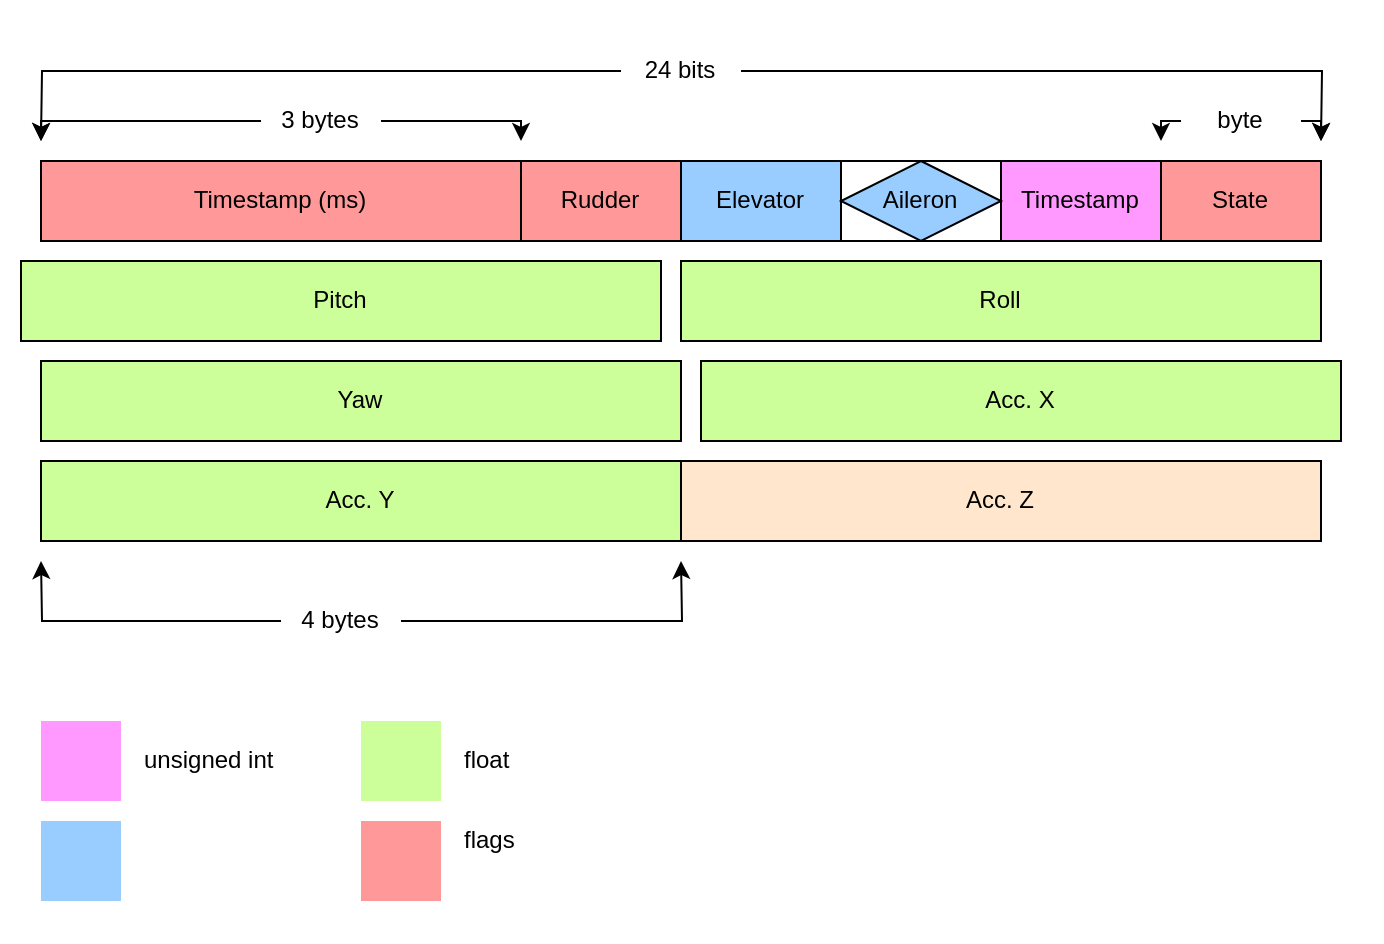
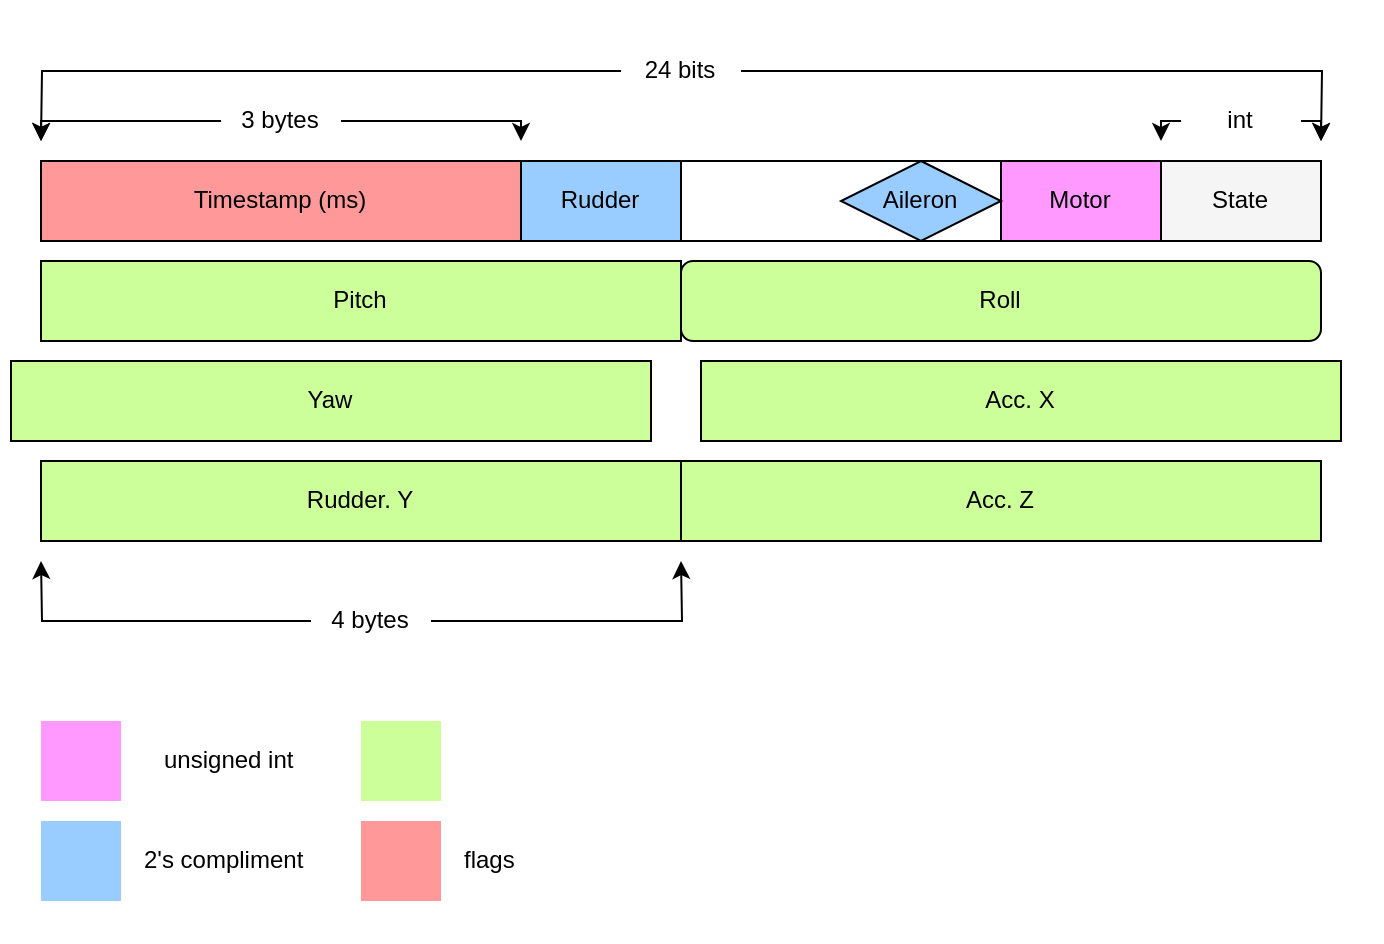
- <mxCell id="21" value="3 bytes" style="text;html=1;strokeColor=none;fillColor=none;align=center;verticalAlign=middle;whiteSpace=wrap;rounded=0;" vertex="1" parent="1"><mxGeometry x="130" y="50" width="60" height="20" as="geometry" /></mxCell>
+ <mxCell id="21" value="3 bytes" style="text;html=1;strokeColor=none;fillColor=none;align=center;verticalAlign=middle;whiteSpace=wrap;rounded=0;" vertex="1" parent="1"><mxGeometry x="110" y="50" width="60" height="20" as="geometry" /></mxCell>
- <mxCell id="35" value="byte" style="text;html=1;strokeColor=none;fillColor=none;align=center;verticalAlign=middle;whiteSpace=wrap;rounded=0;" vertex="1" parent="1"><mxGeometry x="590" y="50" width="60" height="20" as="geometry" /></mxCell>
+ <mxCell id="35" value="int" style="text;html=1;strokeColor=none;fillColor=none;align=center;verticalAlign=middle;whiteSpace=wrap;rounded=0;" vertex="1" parent="1"><mxGeometry x="590" y="50" width="60" height="20" as="geometry" /></mxCell>
- <mxCell id="7" value="Rudder" style="rounded=0;whiteSpace=wrap;html=1;fillColor=#ff9999;strokeColor=#000000;fontColor=#000000;" parent="1" vertex="1"><mxGeometry x="260" y="80" width="80" height="40" as="geometry" /></mxCell>
+ <mxCell id="7" value="Rudder" style="rounded=0;whiteSpace=wrap;html=1;fillColor=#99CCFF;strokeColor=#000000;fontColor=#000000;" parent="1" vertex="1"><mxGeometry x="260" y="80" width="80" height="40" as="geometry" /></mxCell>
- <mxCell id="5" value="Elevator" style="rounded=0;whiteSpace=wrap;html=1;fillColor=#99CCFF;strokeColor=#000000;fontColor=#000000;" parent="1" vertex="1"><mxGeometry x="340" y="80" width="80" height="40" as="geometry" /></mxCell>
- <mxCell id="4" value="Timestamp" style="rounded=0;whiteSpace=wrap;html=1;fillColor=#FF99FF;strokeColor=#000000;fontColor=#000000;" parent="1" vertex="1"><mxGeometry x="500" y="80" width="80" height="40" as="geometry" /></mxCell>
+ <mxCell id="4" value="Motor" style="rounded=0;whiteSpace=wrap;html=1;fillColor=#FF99FF;strokeColor=#000000;fontColor=#000000;" parent="1" vertex="1"><mxGeometry x="500" y="80" width="80" height="40" as="geometry" /></mxCell>
- <mxCell id="9" value="State" style="rounded=0;whiteSpace=wrap;html=1;fillColor=#FF9999;strokeColor=#000000;fillStyle=solid;fontColor=#000000;" parent="1" vertex="1"><mxGeometry x="580" y="80" width="80" height="40" as="geometry" /></mxCell>
+ <mxCell id="9" value="State" style="rounded=0;whiteSpace=wrap;html=1;fillColor=#f5f5f5;strokeColor=#000000;fillStyle=solid;fontColor=#000000;" parent="1" vertex="1"><mxGeometry x="580" y="80" width="80" height="40" as="geometry" /></mxCell>
- <mxCell id="10" value="Pitch" style="rounded=0;whiteSpace=wrap;html=1;fillColor=#CCFF99;strokeColor=#000000;fontColor=#000000;fillStyle=auto;" vertex="1" parent="1"><mxGeometry x="10" y="130" width="320" height="40" as="geometry" /></mxCell>
+ <mxCell id="10" value="Pitch" style="rounded=0;whiteSpace=wrap;html=1;fillColor=#CCFF99;strokeColor=#000000;fontColor=#000000;fillStyle=auto;" vertex="1" parent="1"><mxGeometry x="20" y="130" width="320" height="40" as="geometry" /></mxCell>
- <mxCell id="11" value="Roll" style="rounded=0;whiteSpace=wrap;html=1;fillColor=#CCFF99;strokeColor=#000000;fontColor=#000000;" vertex="1" parent="1"><mxGeometry x="340" y="130" width="320" height="40" as="geometry" /></mxCell>
+ <mxCell id="11" value="Roll" style="whiteSpace=wrap;html=1;fillColor=#CCFF99;strokeColor=#000000;fontColor=#000000;rounded=1;" vertex="1" parent="1"><mxGeometry x="340" y="130" width="320" height="40" as="geometry" /></mxCell>
- <mxCell id="13" value="Yaw" style="rounded=0;whiteSpace=wrap;html=1;fillColor=#CCFF99;strokeColor=#000000;fontColor=#000000;" vertex="1" parent="1"><mxGeometry x="20" y="180" width="320" height="40" as="geometry" /></mxCell>
+ <mxCell id="13" value="Yaw" style="rounded=0;whiteSpace=wrap;html=1;fillColor=#CCFF99;strokeColor=#000000;fontColor=#000000;" vertex="1" parent="1"><mxGeometry x="5" y="180" width="320" height="40" as="geometry" /></mxCell>
- <mxCell id="15" value="Acc. Y" style="rounded=0;whiteSpace=wrap;html=1;fillColor=#CCFF99;strokeColor=#000000;fontColor=#000000;" vertex="1" parent="1"><mxGeometry x="20" y="230" width="320" height="40" as="geometry" /></mxCell>
+ <mxCell id="15" value="Rudder. Y" style="rounded=0;whiteSpace=wrap;html=1;fillColor=#CCFF99;strokeColor=#000000;fontColor=#000000;" vertex="1" parent="1"><mxGeometry x="20" y="230" width="320" height="40" as="geometry" /></mxCell>
- <mxCell id="14" value="Acc. Z" style="rounded=0;whiteSpace=wrap;html=1;fillColor=#ffe6cc;strokeColor=#000000;fontColor=#000000;" vertex="1" parent="1"><mxGeometry x="340" y="230" width="320" height="40" as="geometry" /></mxCell>
+ <mxCell id="14" value="Acc. Z" style="rounded=0;whiteSpace=wrap;html=1;fillColor=#CCFF99;strokeColor=#000000;fontColor=#000000;" vertex="1" parent="1"><mxGeometry x="340" y="230" width="320" height="40" as="geometry" /></mxCell>
- <mxCell id="24" value="4 bytes" style="text;html=1;strokeColor=none;fillColor=none;align=center;verticalAlign=middle;whiteSpace=wrap;rounded=0;" vertex="1" parent="1"><mxGeometry x="140" y="300" width="60" height="20" as="geometry" /></mxCell>
+ <mxCell id="24" value="4 bytes" style="text;html=1;strokeColor=none;fillColor=none;align=center;verticalAlign=middle;whiteSpace=wrap;rounded=0;" vertex="1" parent="1"><mxGeometry x="155" y="300" width="60" height="20" as="geometry" /></mxCell>
- <mxCell id="26" value="unsigned int" style="text;html=1;strokeColor=none;fillColor=none;align=left;verticalAlign=middle;whiteSpace=wrap;rounded=0;" vertex="1" parent="1"><mxGeometry x="70" y="365" width="70" height="30" as="geometry" /></mxCell>
+ <mxCell id="26" value="unsigned int" style="text;html=1;strokeColor=none;fillColor=none;align=left;verticalAlign=middle;whiteSpace=wrap;rounded=0;" vertex="1" parent="1"><mxGeometry x="80" y="365" width="70" height="30" as="geometry" /></mxCell>
- <mxCell id="30" value="float" style="text;html=1;strokeColor=none;fillColor=none;align=left;verticalAlign=middle;whiteSpace=wrap;rounded=0;" vertex="1" parent="1"><mxGeometry x="230" y="365" width="30" height="30" as="geometry" /></mxCell>
- <mxCell id="32" value="flags" style="text;html=1;strokeColor=none;fillColor=none;align=left;verticalAlign=middle;whiteSpace=wrap;rounded=0;" vertex="1" parent="1"><mxGeometry x="230" y="405" width="50" height="30" as="geometry" /></mxCell>
+ <mxCell id="32" value="flags" style="text;html=1;strokeColor=none;fillColor=none;align=left;verticalAlign=middle;whiteSpace=wrap;rounded=0;" vertex="1" parent="1"><mxGeometry x="230" y="415" width="50" height="30" as="geometry" /></mxCell>
+ <mxCell id="28" value="2's compliment" style="text;html=1;strokeColor=none;fillColor=none;align=left;verticalAlign=middle;whiteSpace=wrap;rounded=0;" vertex="1" parent="1"><mxGeometry x="70" y="415" width="90" height="30" as="geometry" /></mxCell>
